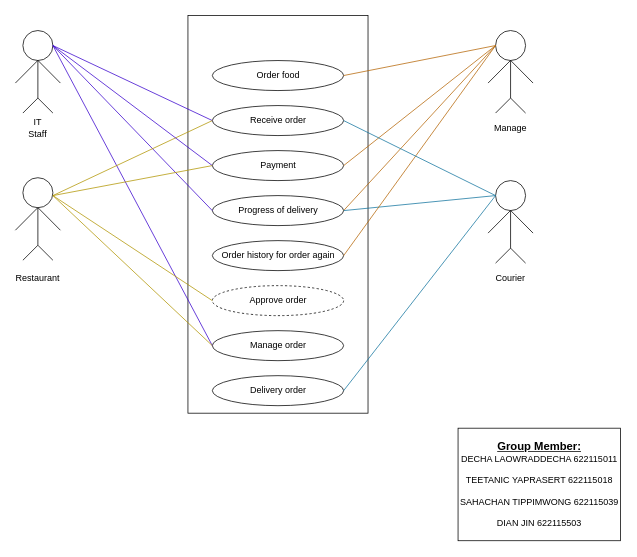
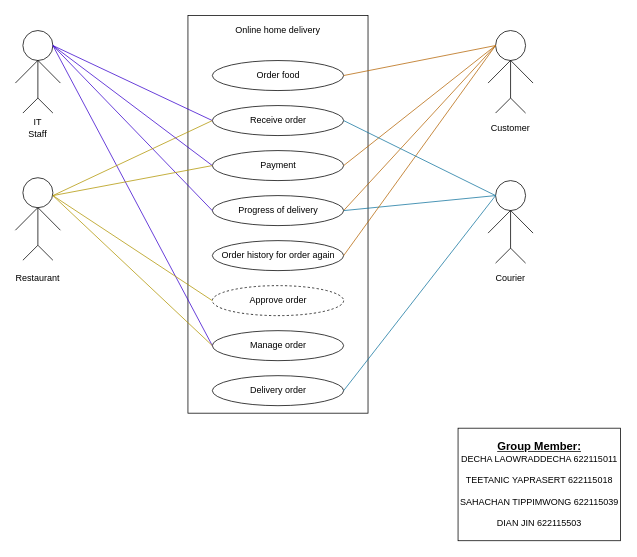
+ <mxCell id="49" value="Online home delivery" style="text;html=1;strokeColor=none;fillColor=none;align=center;verticalAlign=middle;whiteSpace=wrap;rounded=0;" vertex="1" parent="1"><mxGeometry x="300" y="30" width="140" height="20" as="geometry" /></mxCell>
- <mxCell id="23" value="Manage" style="text;html=1;strokeColor=none;fillColor=none;align=center;verticalAlign=middle;whiteSpace=wrap;rounded=0;" vertex="1" parent="1"><mxGeometry x="660" y="160" width="40" height="20" as="geometry" /></mxCell>
+ <mxCell id="23" value="Customer" style="text;html=1;strokeColor=none;fillColor=none;align=center;verticalAlign=middle;whiteSpace=wrap;rounded=0;" vertex="1" parent="1"><mxGeometry x="660" y="160" width="40" height="20" as="geometry" /></mxCell>
